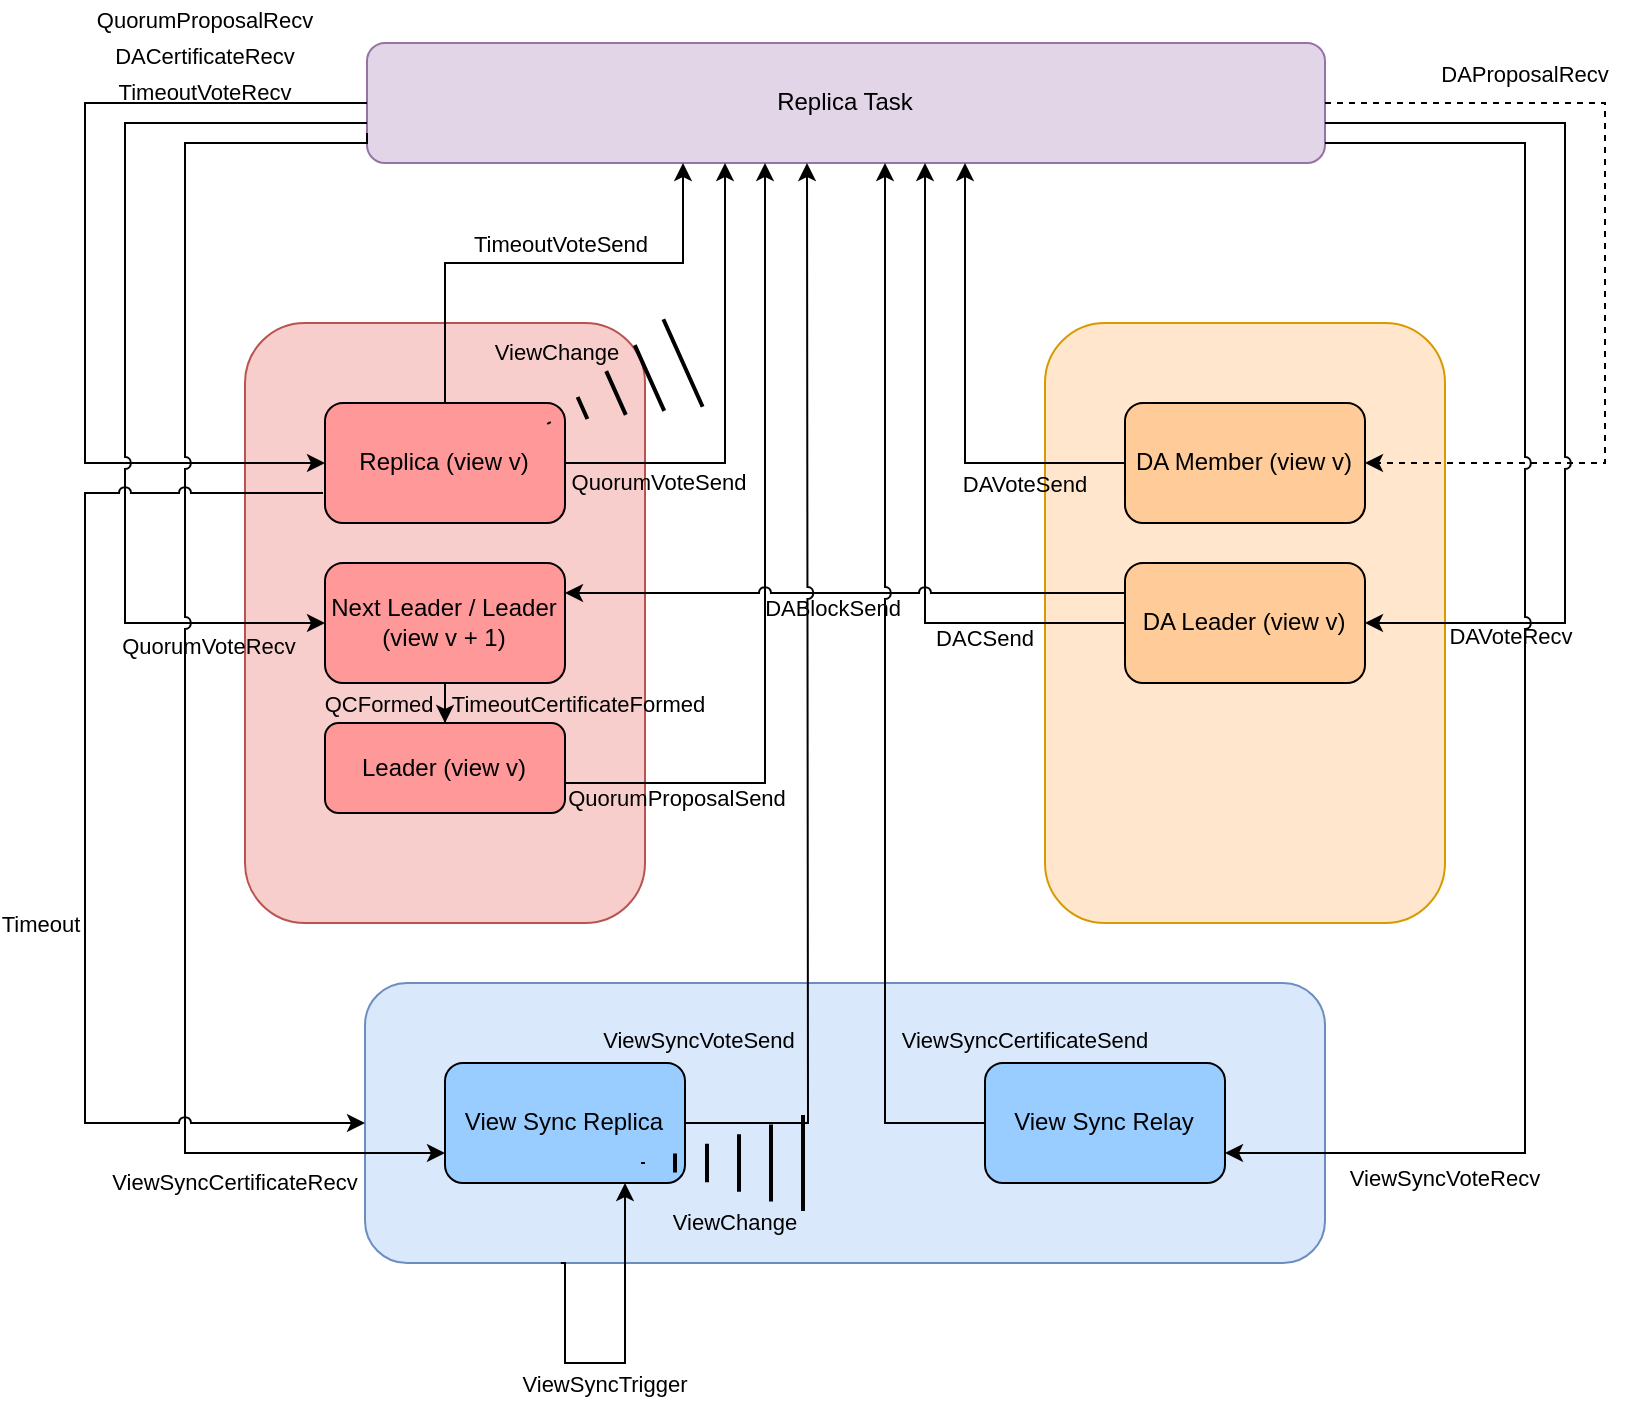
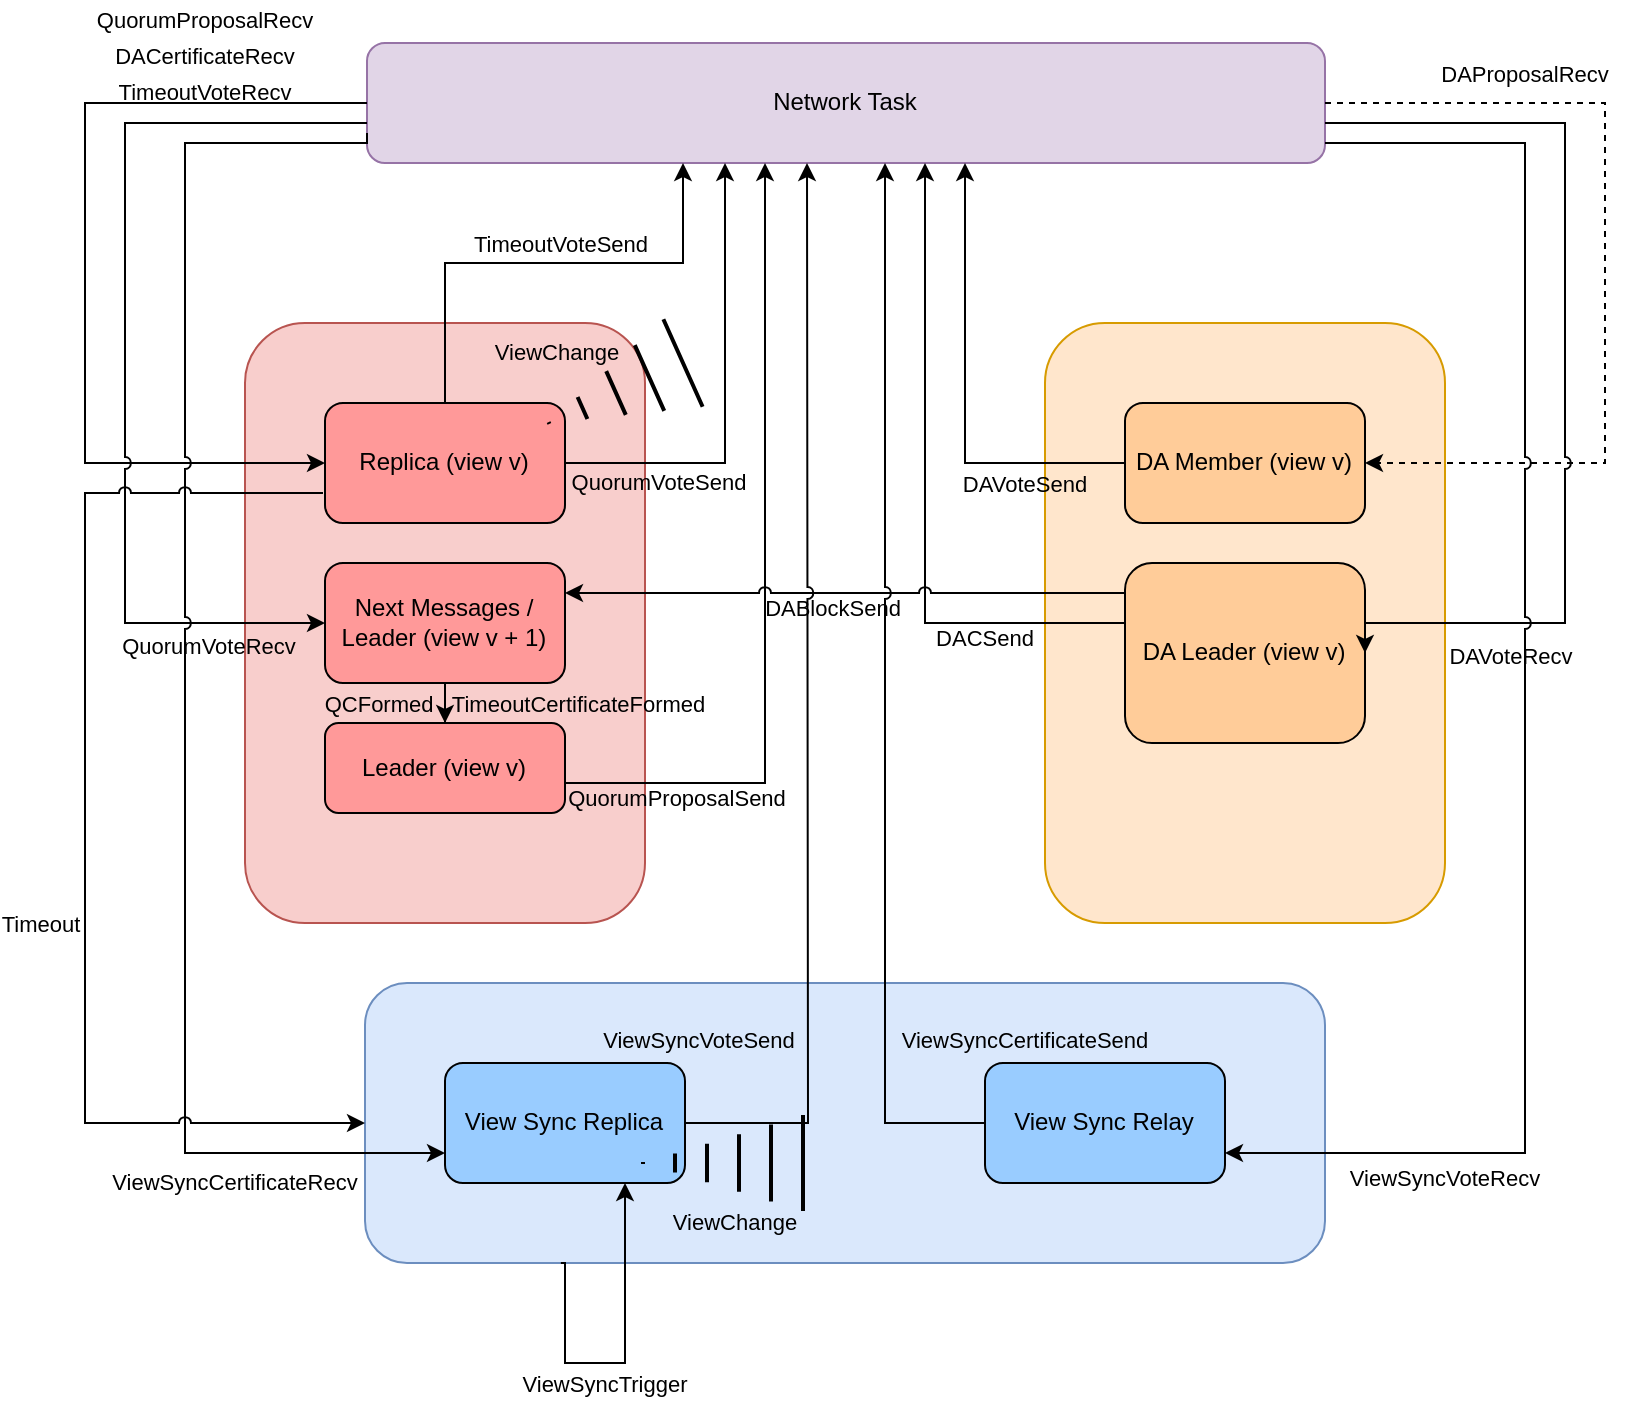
- <mxCell id="5" value="Replica Task" style="rounded=1;whiteSpace=wrap;html=1;fillColor=#e1d5e7;strokeColor=#9673a6;" vertex="1" parent="1"><mxGeometry x="161" y="20" width="479" height="60" as="geometry" /></mxCell>
+ <mxCell id="5" value="Network Task" style="rounded=1;whiteSpace=wrap;html=1;fillColor=#e1d5e7;strokeColor=#9673a6;" vertex="1" parent="1"><mxGeometry x="161" y="20" width="479" height="60" as="geometry" /></mxCell>
- <mxCell id="7" value="Next Leader / Leader (view v + 1)" style="rounded=1;whiteSpace=wrap;html=1;fillColor=#FF9999;" vertex="1" parent="1"><mxGeometry x="140" y="280" width="120" height="60" as="geometry" /></mxCell>
+ <mxCell id="7" value="Next Messages / Leader (view v + 1)" style="rounded=1;whiteSpace=wrap;html=1;fillColor=#FF9999;" vertex="1" parent="1"><mxGeometry x="140" y="280" width="120" height="60" as="geometry" /></mxCell>
- <mxCell id="11" value="DA Leader (view v)" style="rounded=1;whiteSpace=wrap;html=1;fillColor=#FFCC99;" vertex="1" parent="1"><mxGeometry x="540" y="280" width="120" height="60" as="geometry" /></mxCell>
+ <mxCell id="11" value="DA Leader (view v)" style="rounded=1;whiteSpace=wrap;html=1;fillColor=#FFCC99;" vertex="1" parent="1"><mxGeometry x="540" y="280" width="120" height="90" as="geometry" /></mxCell>
